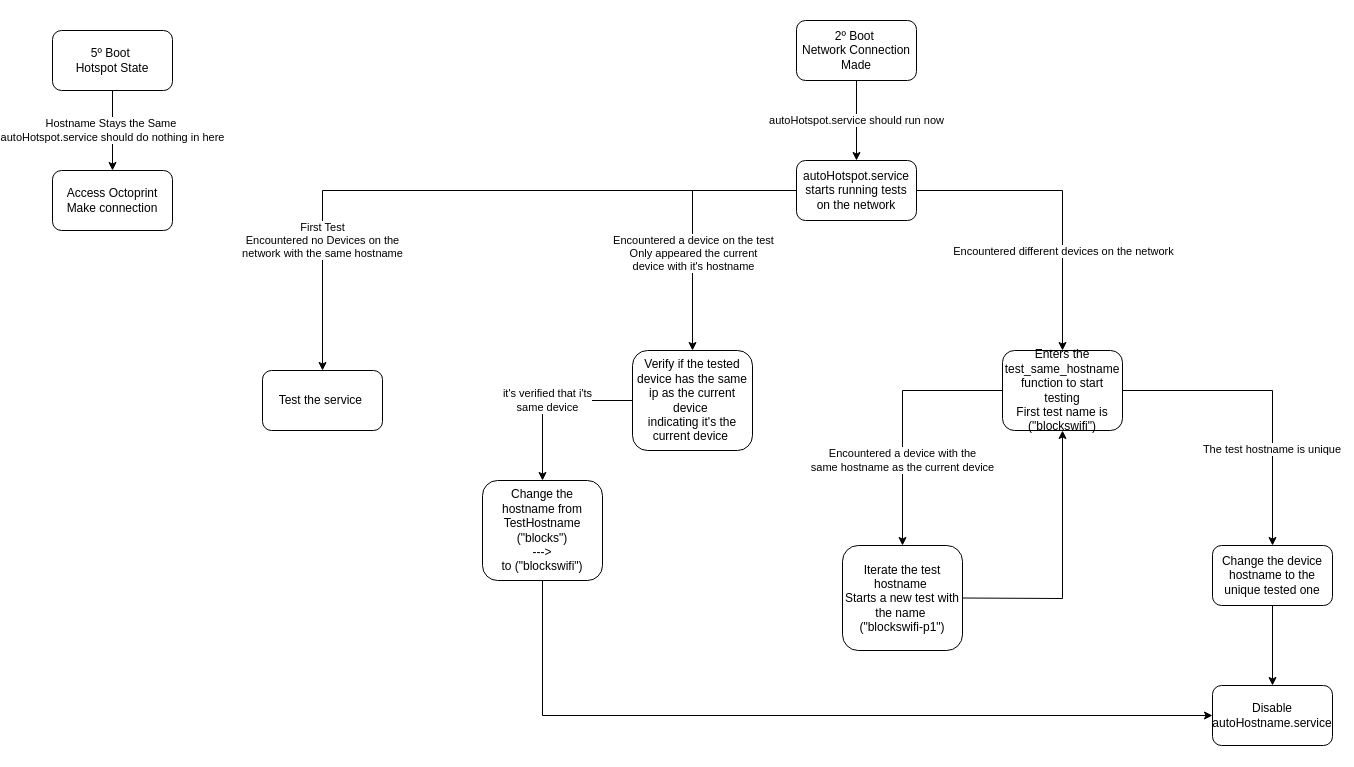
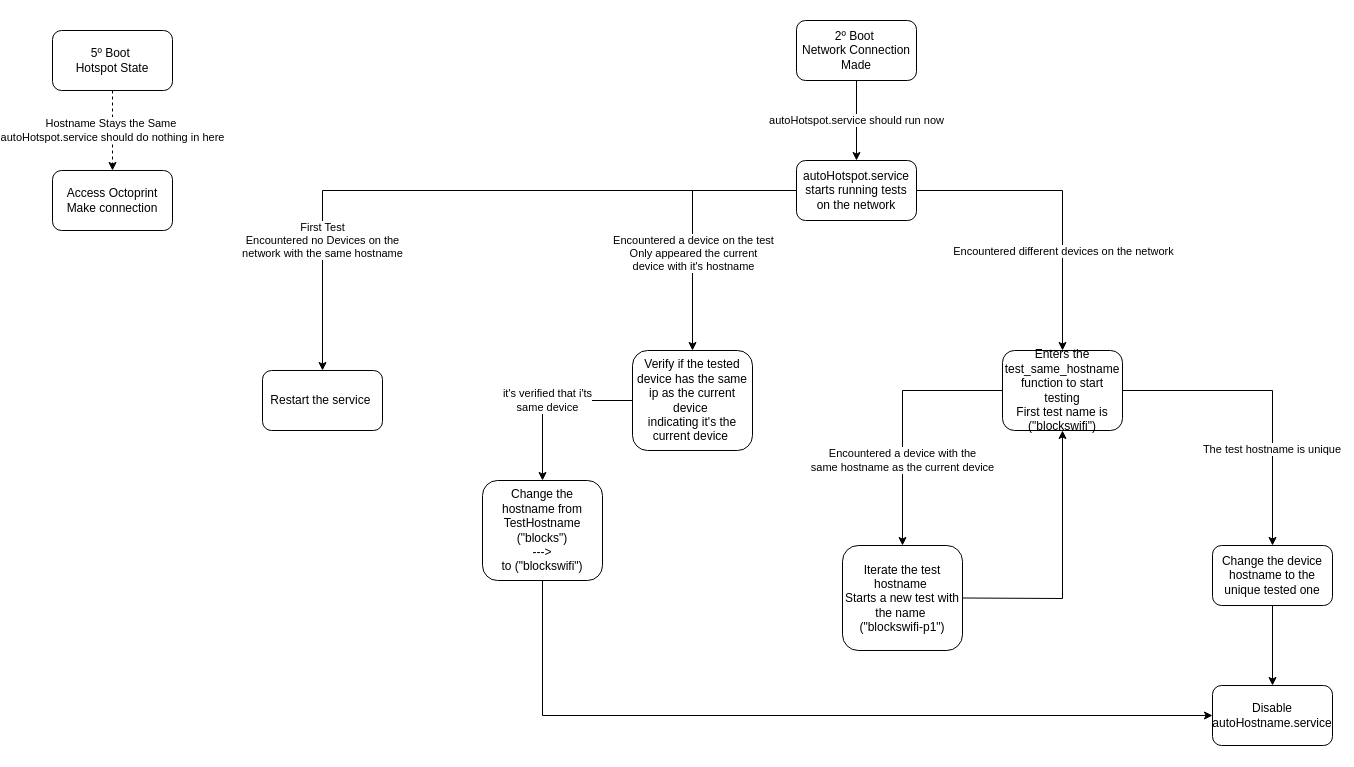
- <mxCell id="2" value="Hostname Stays the Same&amp;nbsp;&lt;br&gt;autoHotspot.service should do nothing in here" style="edgeStyle=orthogonalEdgeStyle;rounded=0;orthogonalLoop=1;jettySize=auto;html=1;" edge="1" parent="1" source="3" target="6"><mxGeometry relative="1" as="geometry" /></mxCell>
+ <mxCell id="2" value="Hostname Stays the Same&amp;nbsp;&lt;br&gt;autoHotspot.service should do nothing in here" style="edgeStyle=orthogonalEdgeStyle;rounded=0;orthogonalLoop=1;jettySize=auto;html=1;dashed=1;" edge="1" parent="1" source="3" target="6"><mxGeometry relative="1" as="geometry" /></mxCell>
- <mxCell id="13" value="Test the service&amp;nbsp;" style="whiteSpace=wrap;html=1;rounded=1;" vertex="1" parent="1"><mxGeometry x="230" y="370" width="120" height="60" as="geometry" /></mxCell>
+ <mxCell id="13" value="Restart the service&amp;nbsp;" style="whiteSpace=wrap;html=1;rounded=1;" vertex="1" parent="1"><mxGeometry x="230" y="370" width="120" height="60" as="geometry" /></mxCell>
